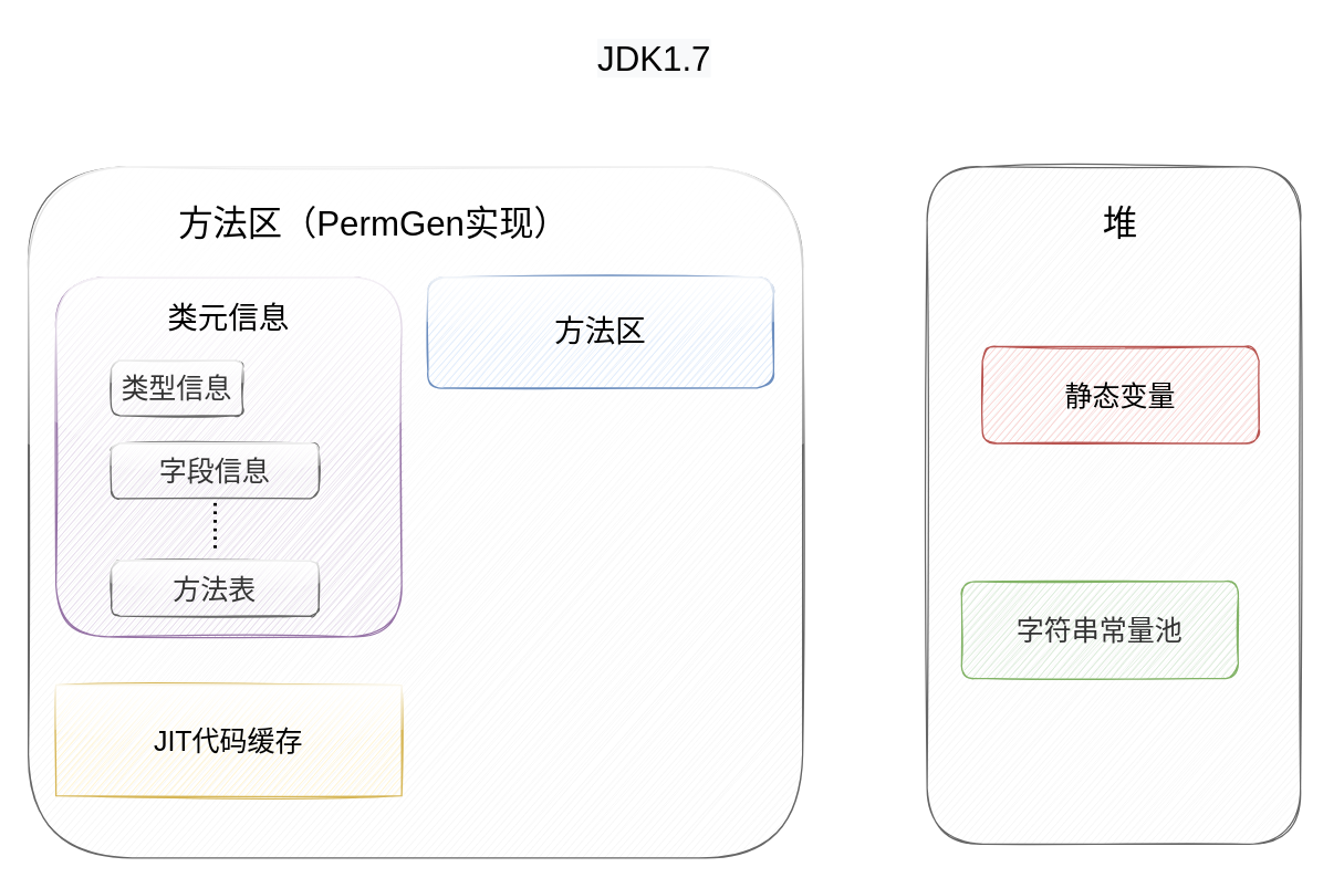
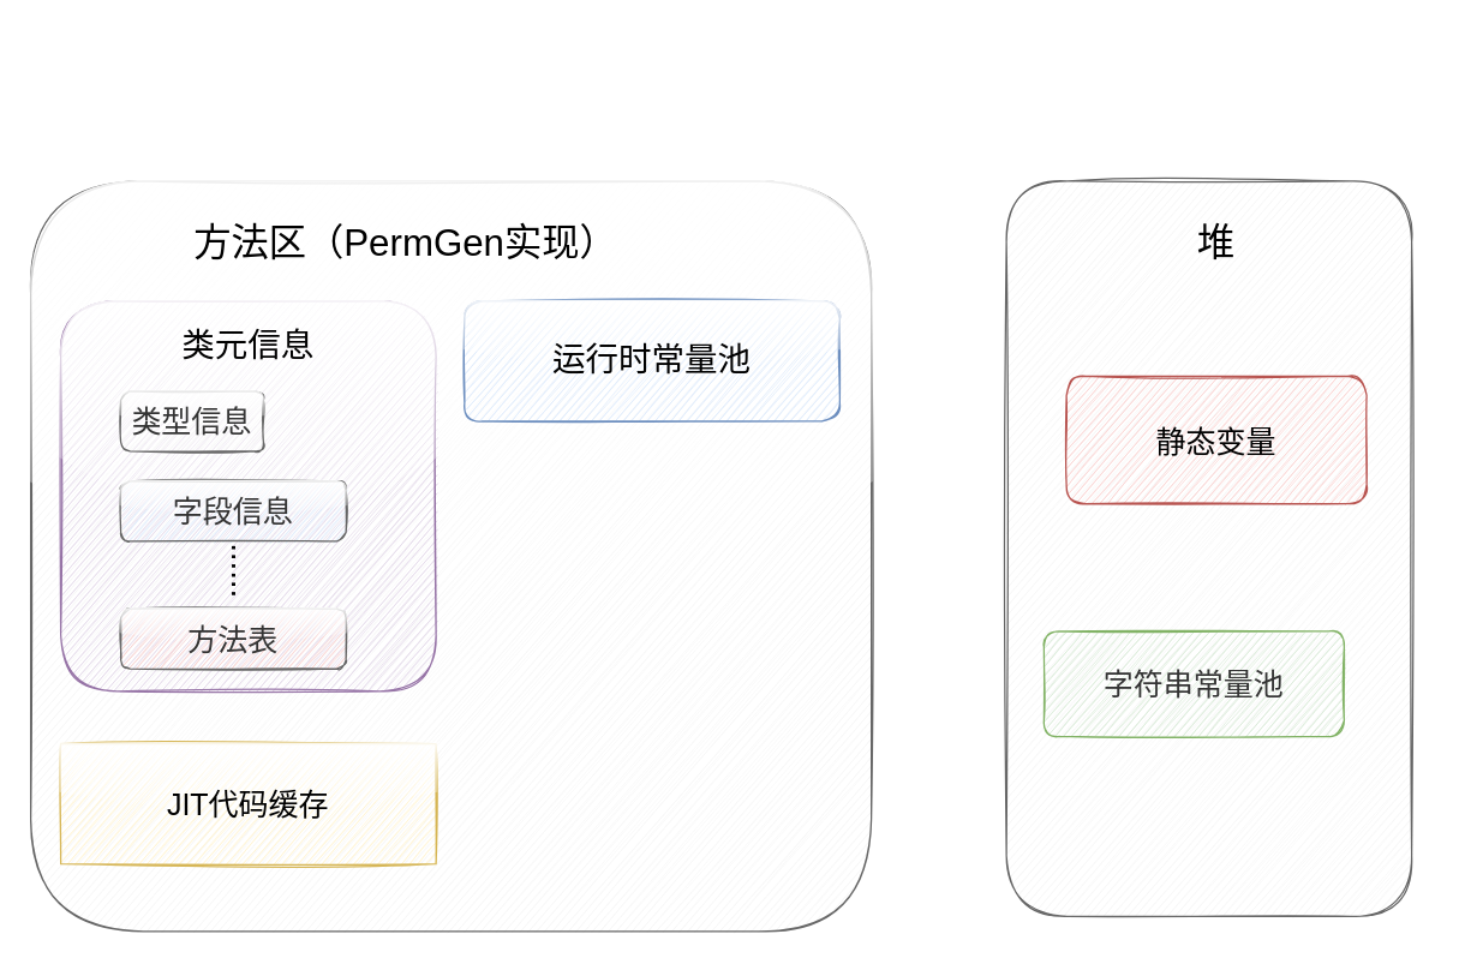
- <mxCell id="17" value="&lt;meta charset=&quot;utf-8&quot;&gt;&lt;span style=&quot;color: rgb(0, 0, 0); font-family: helvetica; font-size: 25px; font-style: normal; font-weight: 400; letter-spacing: normal; text-align: center; text-indent: 0px; text-transform: none; word-spacing: 0px; background-color: rgb(248, 249, 250); display: inline; float: none;&quot;&gt;JDK1.7&lt;/span&gt;" style="text;whiteSpace=wrap;html=1;" vertex="1" parent="1"><mxGeometry x="430" y="20" width="110" height="30" as="geometry" /></mxCell>
- <mxCell id="8" value="方法区" style="text;html=1;strokeColor=none;fillColor=none;align=center;verticalAlign=middle;whiteSpace=wrap;rounded=1;fontSize=22;sketch=1;glass=1;shadow=0;" vertex="1" parent="1"><mxGeometry x="294" y="230" width="280" height="20" as="geometry" /></mxCell>
+ <mxCell id="8" value="运行时常量池" style="text;html=1;strokeColor=none;fillColor=none;align=center;verticalAlign=middle;whiteSpace=wrap;rounded=1;fontSize=22;sketch=1;glass=1;shadow=0;" vertex="1" parent="1"><mxGeometry x="294" y="230" width="280" height="20" as="geometry" /></mxCell>
- <mxCell id="3" value="静态变量" style="rounded=1;whiteSpace=wrap;html=1;fillColor=#f8cecc;strokeColor=#b85450;sketch=1;fontSize=20;" parent="1" vertex="1"><mxGeometry x="710" y="250" width="200" height="70" as="geometry" /></mxCell>
+ <mxCell id="3" value="静态变量" style="rounded=1;whiteSpace=wrap;html=1;fillColor=#f8cecc;strokeColor=#b85450;sketch=1;fontSize=20;" parent="1" vertex="1"><mxGeometry x="710" y="250" width="200" height="85" as="geometry" /></mxCell>
- <mxCell id="13" value="字段信息" style="rounded=1;whiteSpace=wrap;html=1;fillColor=#f5f5f5;strokeColor=#666666;sketch=1;fontSize=20;fontColor=#333333;glass=1;shadow=0;" vertex="1" parent="1"><mxGeometry x="80" y="320" width="150" height="40" as="geometry" /></mxCell>
+ <mxCell id="13" value="字段信息" style="rounded=1;whiteSpace=wrap;html=1;fillColor=#dae8fc;strokeColor=#666666;sketch=1;fontSize=20;fontColor=#333333;glass=1;shadow=0;" vertex="1" parent="1"><mxGeometry x="80" y="320" width="150" height="40" as="geometry" /></mxCell>
- <mxCell id="14" value="方法表" style="rounded=1;whiteSpace=wrap;html=1;fillColor=#f5f5f5;strokeColor=#666666;sketch=1;fontSize=20;fontColor=#333333;glass=1;shadow=0;" vertex="1" parent="1"><mxGeometry x="80" y="405" width="150" height="40" as="geometry" /></mxCell>
+ <mxCell id="14" value="方法表" style="rounded=1;whiteSpace=wrap;html=1;fillColor=#f8cecc;strokeColor=#666666;sketch=1;fontSize=20;fontColor=#333333;glass=1;shadow=0;" vertex="1" parent="1"><mxGeometry x="80" y="405" width="150" height="40" as="geometry" /></mxCell>
